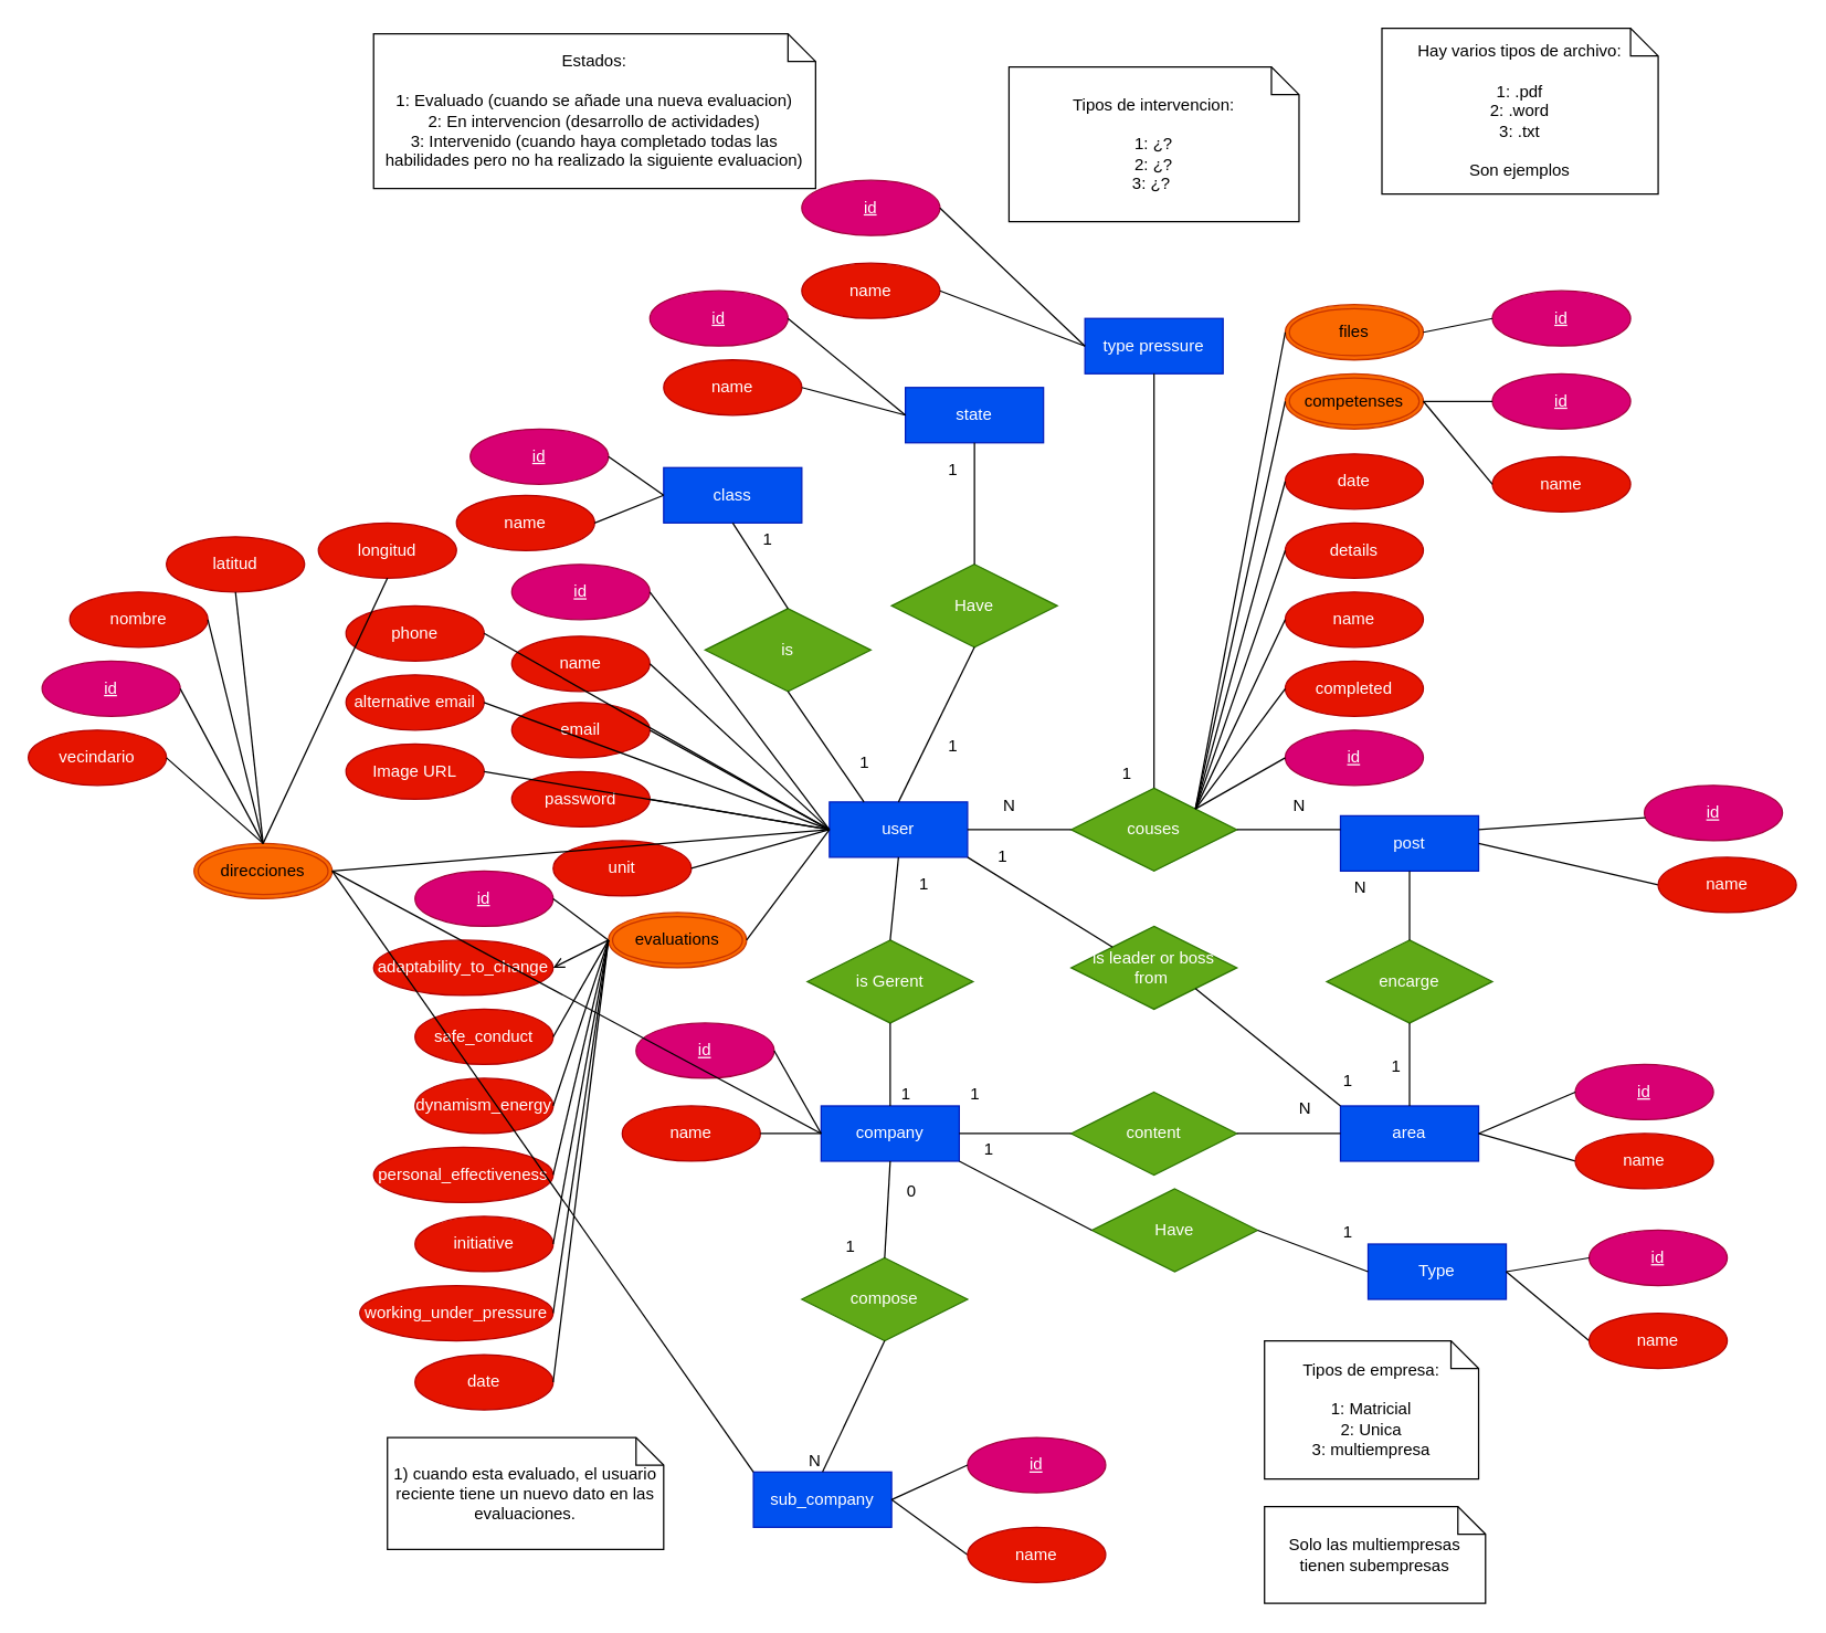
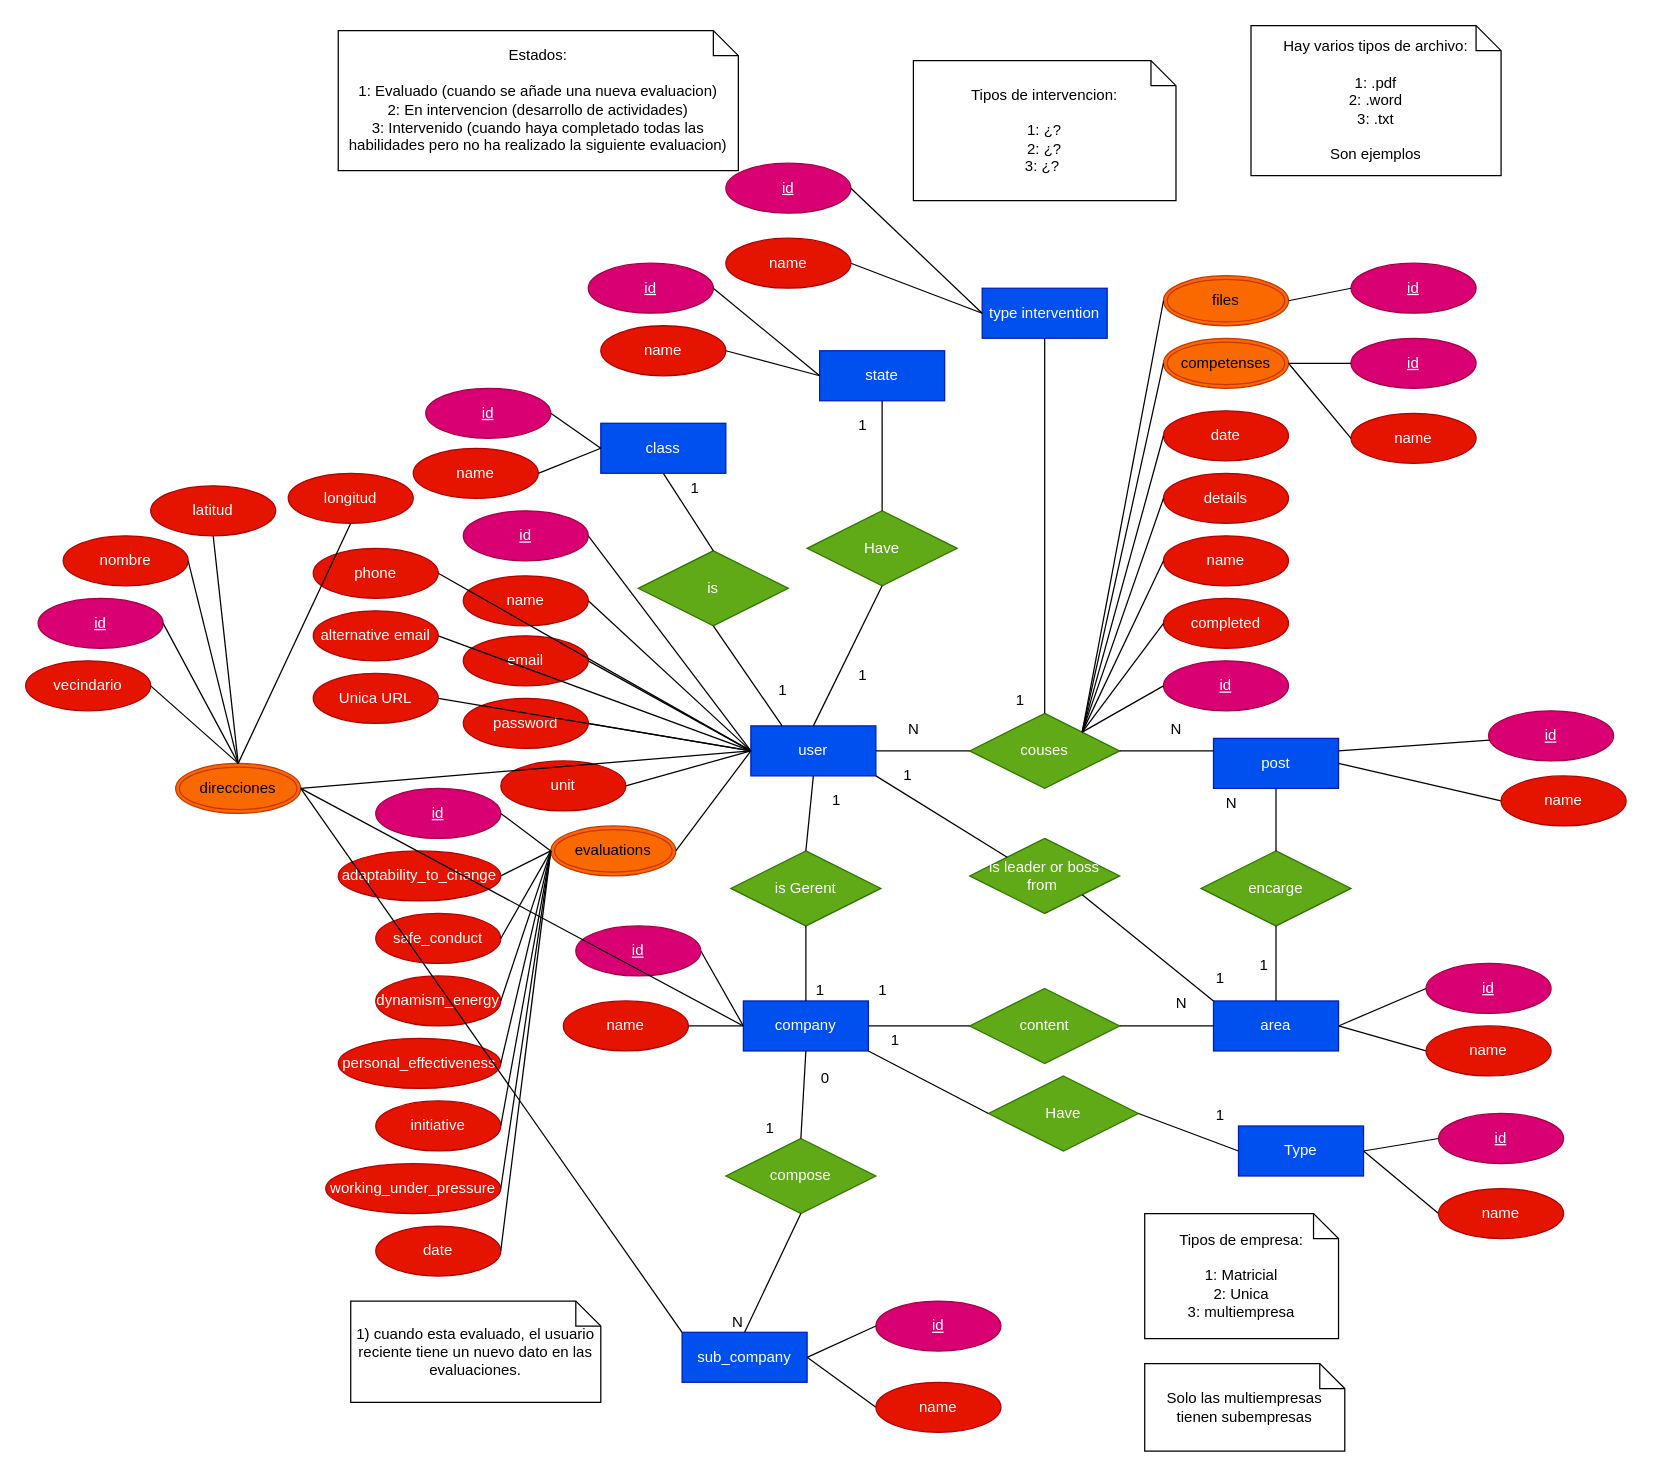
- <mxCell id="92" value="type pressure" style="whiteSpace=wrap;html=1;align=center;fillColor=#0050ef;fontColor=#ffffff;strokeColor=#001DBC;" parent="1" vertex="1"><mxGeometry x="785" y="230" width="100" height="40" as="geometry" /></mxCell>
+ <mxCell id="92" value="type intervention" style="whiteSpace=wrap;html=1;align=center;fillColor=#0050ef;fontColor=#ffffff;strokeColor=#001DBC;" parent="1" vertex="1"><mxGeometry x="785" y="230" width="100" height="40" as="geometry" /></mxCell>
- <mxCell id="147" value="Image URL" style="ellipse;whiteSpace=wrap;html=1;align=center;fillColor=#e51400;fontColor=#ffffff;strokeColor=#B20000;fontStyle=0" parent="1" vertex="1"><mxGeometry x="250" y="538" width="100" height="40" as="geometry" /></mxCell>
+ <mxCell id="147" value="Unica URL" style="ellipse;whiteSpace=wrap;html=1;align=center;fillColor=#e51400;fontColor=#ffffff;strokeColor=#B20000;fontStyle=0" parent="1" vertex="1"><mxGeometry x="250" y="538" width="100" height="40" as="geometry" /></mxCell>
- <mxCell id="33" value="" style="endArrow=open;html=1;rounded=0;entryX=1;entryY=0.5;entryDx=0;entryDy=0;exitX=0;exitY=0.5;exitDx=0;exitDy=0;" parent="1" source="22" target="25" edge="1"><mxGeometry relative="1" as="geometry"><mxPoint x="470" y="760" as="sourcePoint" /><mxPoint x="410" y="660" as="targetPoint" /></mxGeometry></mxCell>
+ <mxCell id="33" value="" style="endArrow=none;html=1;rounded=0;entryX=1;entryY=0.5;entryDx=0;entryDy=0;exitX=0;exitY=0.5;exitDx=0;exitDy=0;" parent="1" source="22" target="25" edge="1"><mxGeometry relative="1" as="geometry"><mxPoint x="470" y="760" as="sourcePoint" /><mxPoint x="410" y="660" as="targetPoint" /></mxGeometry></mxCell>
